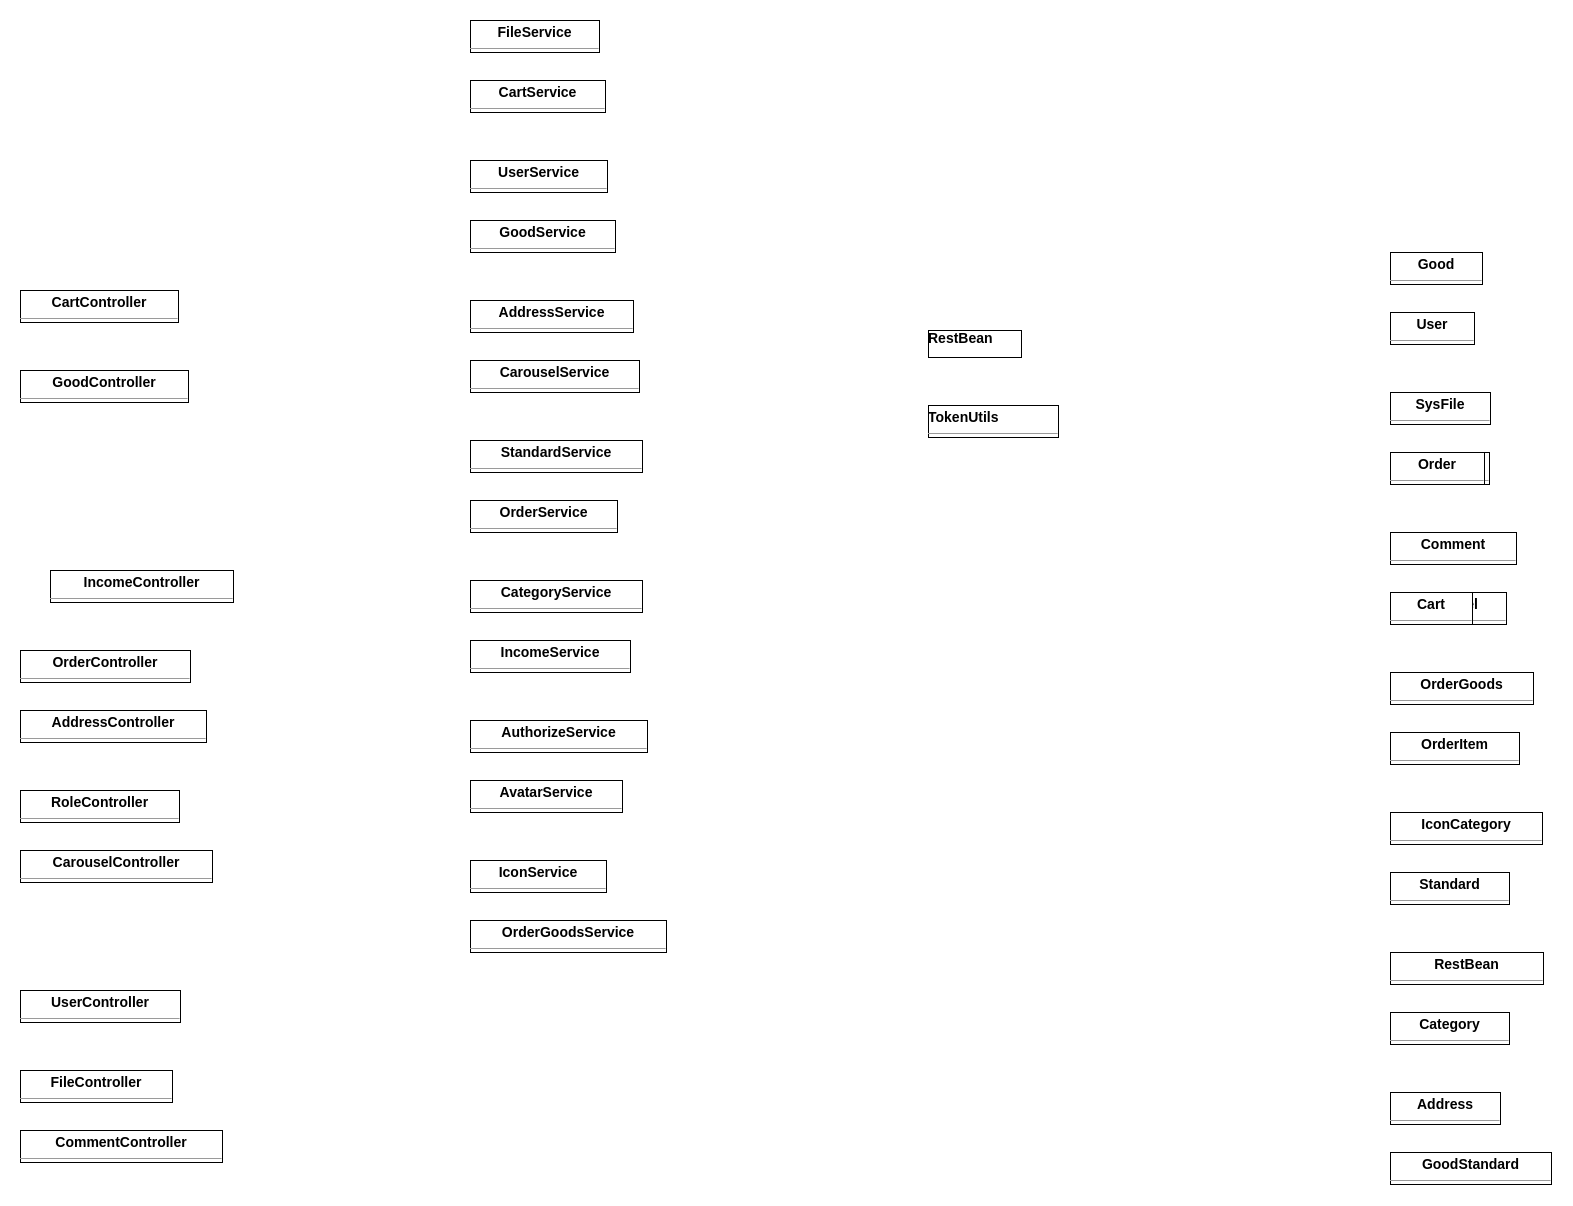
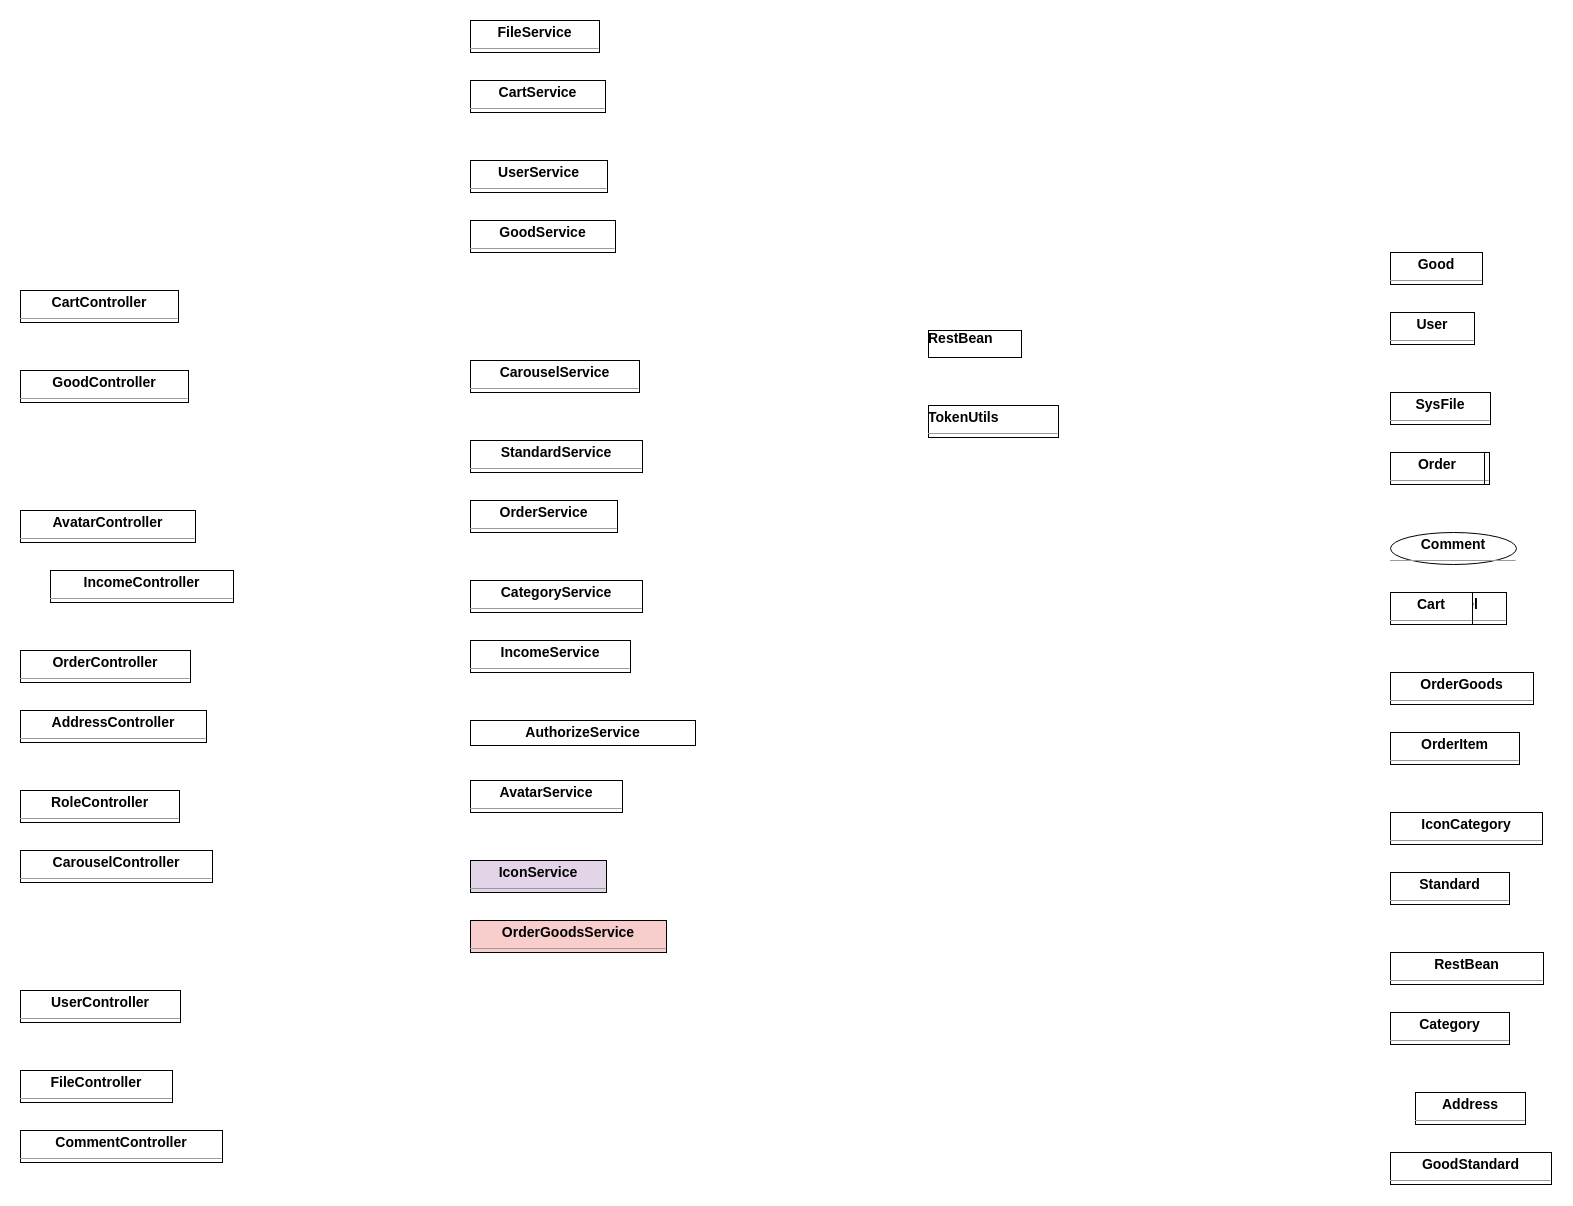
- <mxCell id="13" value="&lt;p style=&quot;margin:0px;margin-top:4px;text-align:center;&quot;&gt;&lt;b&gt;AddressService&lt;/b&gt;&lt;/p&gt;&lt;hr size=&quot;1&quot;/&gt;" style="verticalAlign=top;align=left;overflow=fill;fontSize=14;fontFamily=Helvetica;html=1;rounded=0;shadow=0;comic=0;labelBackgroundColor=none;strokeWidth=1;" vertex="1" parent="1"><mxGeometry x="470" y="300" width="163" height="32" as="geometry" /></mxCell>
+ <mxCell id="3" value="&lt;p style=&quot;margin: 4px 0px 0px;&quot;&gt;&lt;b&gt;AvatarController&lt;/b&gt;&lt;/p&gt;&lt;hr size=&quot;1&quot;&gt;" style="verticalAlign=top;align=center;overflow=fill;fontSize=14;fontFamily=Helvetica;html=1;rounded=0;shadow=0;comic=0;labelBackgroundColor=none;strokeWidth=1;" parent="1" vertex="1"><mxGeometry x="20" y="510" width="175" height="32" as="geometry" /></mxCell>
- <mxCell id="34" value="&lt;p style=&quot;margin:0px;margin-top:4px;text-align:center;&quot;&gt;&lt;b&gt;Comment&lt;/b&gt;&lt;/p&gt;&lt;hr size=&quot;1&quot;/&gt;" style="verticalAlign=top;align=left;overflow=fill;fontSize=14;fontFamily=Helvetica;html=1;rounded=0;shadow=0;comic=0;labelBackgroundColor=none;strokeWidth=1;" vertex="1" parent="1"><mxGeometry x="1390" y="532" width="126" height="32" as="geometry" /></mxCell>
+ <mxCell id="34" value="&lt;p style=&quot;margin:0px;margin-top:4px;text-align:center;&quot;&gt;&lt;b&gt;Comment&lt;/b&gt;&lt;/p&gt;&lt;hr size=&quot;1&quot;/&gt;" style="ellipse;verticalAlign=top;align=left;overflow=fill;fontSize=14;fontFamily=Helvetica;html=1;shadow=0;comic=0;labelBackgroundColor=none;strokeWidth=1;" vertex="1" parent="1"><mxGeometry x="1390" y="532" width="126" height="32" as="geometry" /></mxCell>
- <mxCell id="14" value="&lt;p style=&quot;margin:0px;margin-top:4px;text-align:center;&quot;&gt;&lt;b&gt;AuthorizeService&lt;/b&gt;&lt;/p&gt;&lt;hr size=&quot;1&quot;/&gt;" style="verticalAlign=top;align=left;overflow=fill;fontSize=14;fontFamily=Helvetica;html=1;rounded=0;shadow=0;comic=0;labelBackgroundColor=none;strokeWidth=1;" vertex="1" parent="1"><mxGeometry x="470" y="720" width="177" height="32" as="geometry" /></mxCell>
+ <mxCell id="14" value="&lt;p style=&quot;margin:0px;margin-top:4px;text-align:center;&quot;&gt;&lt;b&gt;AuthorizeService&lt;/b&gt;&lt;/p&gt;&lt;hr size=&quot;1&quot;/&gt;" style="verticalAlign=top;align=left;overflow=fill;fontSize=14;fontFamily=Helvetica;html=1;rounded=0;shadow=0;comic=0;labelBackgroundColor=none;strokeWidth=1;" vertex="1" parent="1"><mxGeometry x="470" y="720" width="225" height="25" as="geometry" /></mxCell>
- <mxCell id="21" value="&lt;p style=&quot;margin:0px;margin-top:4px;text-align:center;&quot;&gt;&lt;b&gt;IconService&lt;/b&gt;&lt;/p&gt;&lt;hr size=&quot;1&quot;/&gt;" style="verticalAlign=top;align=left;overflow=fill;fontSize=14;fontFamily=Helvetica;html=1;rounded=0;shadow=0;comic=0;labelBackgroundColor=none;strokeWidth=1;" vertex="1" parent="1"><mxGeometry x="470" y="860" width="136" height="32" as="geometry" /></mxCell>
+ <mxCell id="21" value="&lt;p style=&quot;margin:0px;margin-top:4px;text-align:center;&quot;&gt;&lt;b&gt;IconService&lt;/b&gt;&lt;/p&gt;&lt;hr size=&quot;1&quot;/&gt;" style="verticalAlign=top;align=left;overflow=fill;fontSize=14;fontFamily=Helvetica;html=1;rounded=0;shadow=0;comic=0;labelBackgroundColor=none;strokeWidth=1;fillColor=#e1d5e7;" vertex="1" parent="1"><mxGeometry x="470" y="860" width="136" height="32" as="geometry" /></mxCell>
- <mxCell id="23" value="&lt;p style=&quot;margin:0px;margin-top:4px;text-align:center;&quot;&gt;&lt;b&gt;OrderGoodsService&lt;/b&gt;&lt;/p&gt;&lt;hr size=&quot;1&quot;/&gt;" style="verticalAlign=top;align=left;overflow=fill;fontSize=14;fontFamily=Helvetica;html=1;rounded=0;shadow=0;comic=0;labelBackgroundColor=none;strokeWidth=1;" vertex="1" parent="1"><mxGeometry x="470" y="920" width="196" height="32" as="geometry" /></mxCell>
+ <mxCell id="23" value="&lt;p style=&quot;margin:0px;margin-top:4px;text-align:center;&quot;&gt;&lt;b&gt;OrderGoodsService&lt;/b&gt;&lt;/p&gt;&lt;hr size=&quot;1&quot;/&gt;" style="verticalAlign=top;align=left;overflow=fill;fontSize=14;fontFamily=Helvetica;html=1;rounded=0;shadow=0;comic=0;labelBackgroundColor=none;strokeWidth=1;fillColor=#f8cecc;" vertex="1" parent="1"><mxGeometry x="470" y="920" width="196" height="32" as="geometry" /></mxCell>
- <mxCell id="29" value="&lt;p style=&quot;margin:0px;margin-top:4px;text-align:center;&quot;&gt;&lt;b&gt;Address&lt;/b&gt;&lt;/p&gt;&lt;hr size=&quot;1&quot;/&gt;" style="verticalAlign=top;align=left;overflow=fill;fontSize=14;fontFamily=Helvetica;html=1;rounded=0;shadow=0;comic=0;labelBackgroundColor=none;strokeWidth=1;" vertex="1" parent="1"><mxGeometry x="1390" y="1092" width="110" height="32" as="geometry" /></mxCell>
+ <mxCell id="29" value="&lt;p style=&quot;margin:0px;margin-top:4px;text-align:center;&quot;&gt;&lt;b&gt;Address&lt;/b&gt;&lt;/p&gt;&lt;hr size=&quot;1&quot;/&gt;" style="verticalAlign=top;align=left;overflow=fill;fontSize=14;fontFamily=Helvetica;html=1;rounded=0;shadow=0;comic=0;labelBackgroundColor=none;strokeWidth=1;" vertex="1" parent="1"><mxGeometry x="1415" y="1092" width="110" height="32" as="geometry" /></mxCell>
